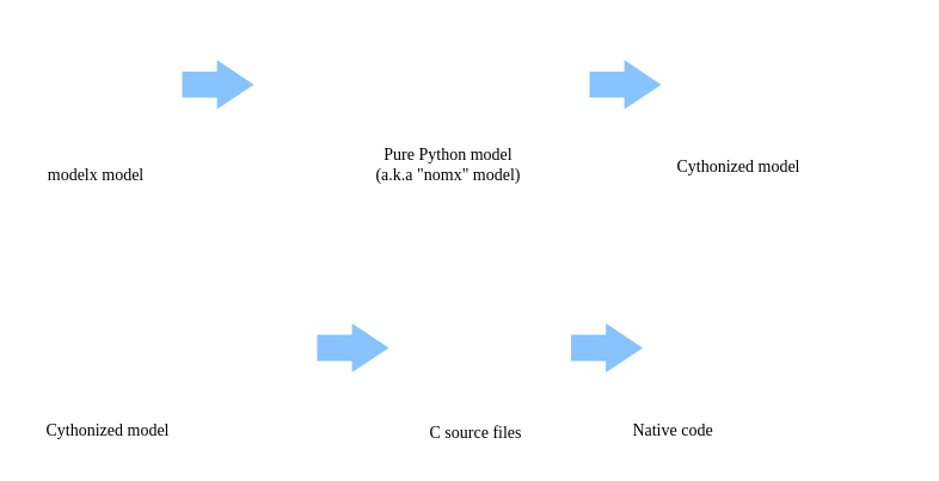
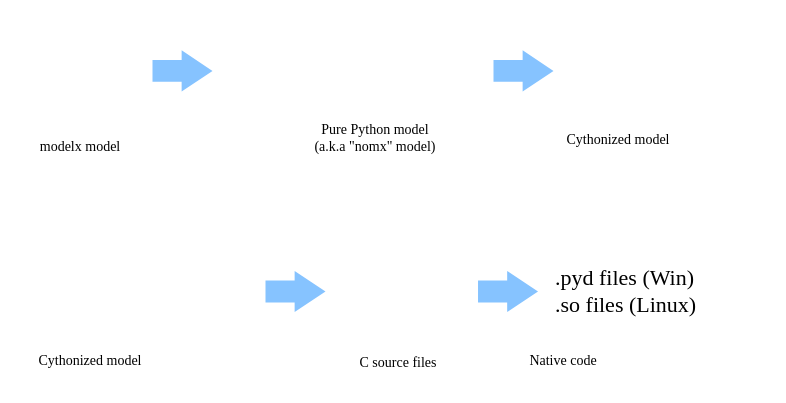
+ <mxCell id="15" value=".pyd files (Win)&lt;br style=&quot;font-size: 22px;&quot;&gt;.so files (Linux)" style="text;html=1;strokeColor=none;fillColor=none;align=left;verticalAlign=middle;whiteSpace=wrap;rounded=0;fontSize=22;fontFamily=Verdana;" vertex="1" parent="1"><mxGeometry x="553" y="252.93" width="182" height="76.15" as="geometry" /></mxCell>
